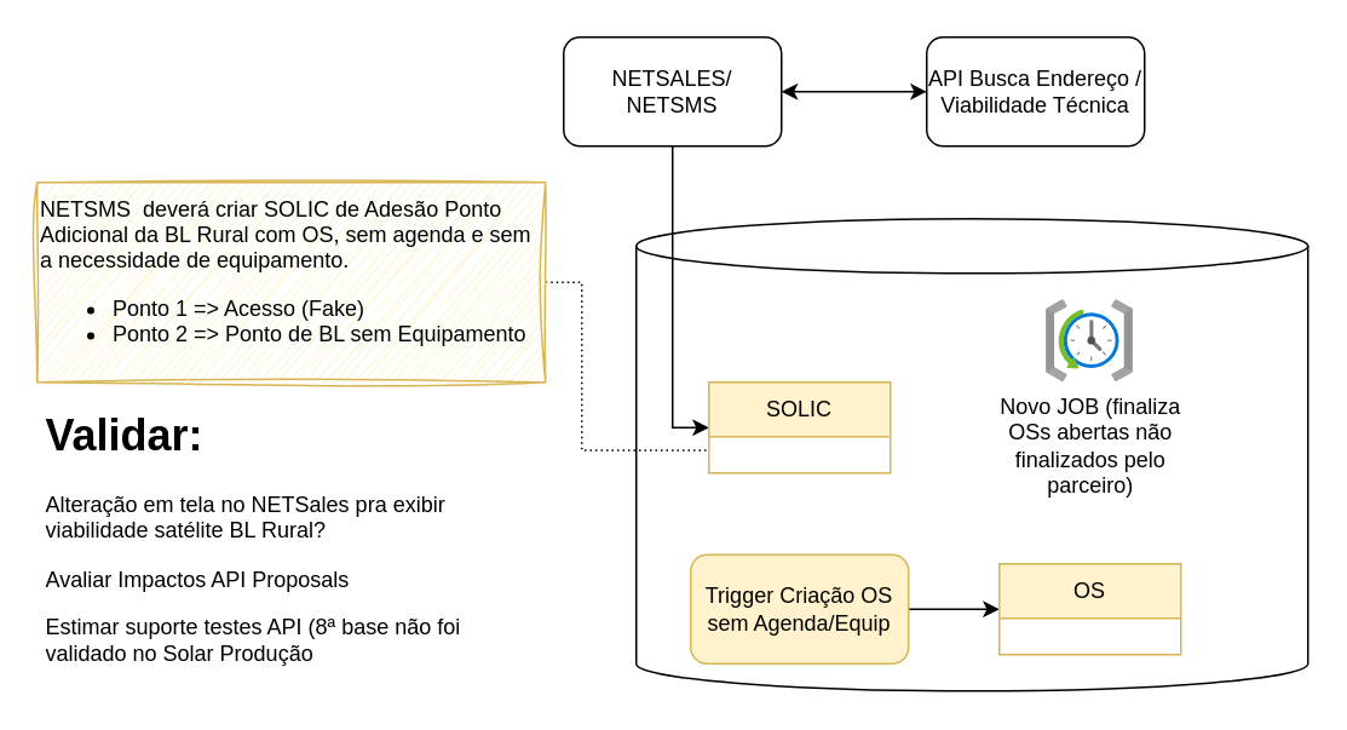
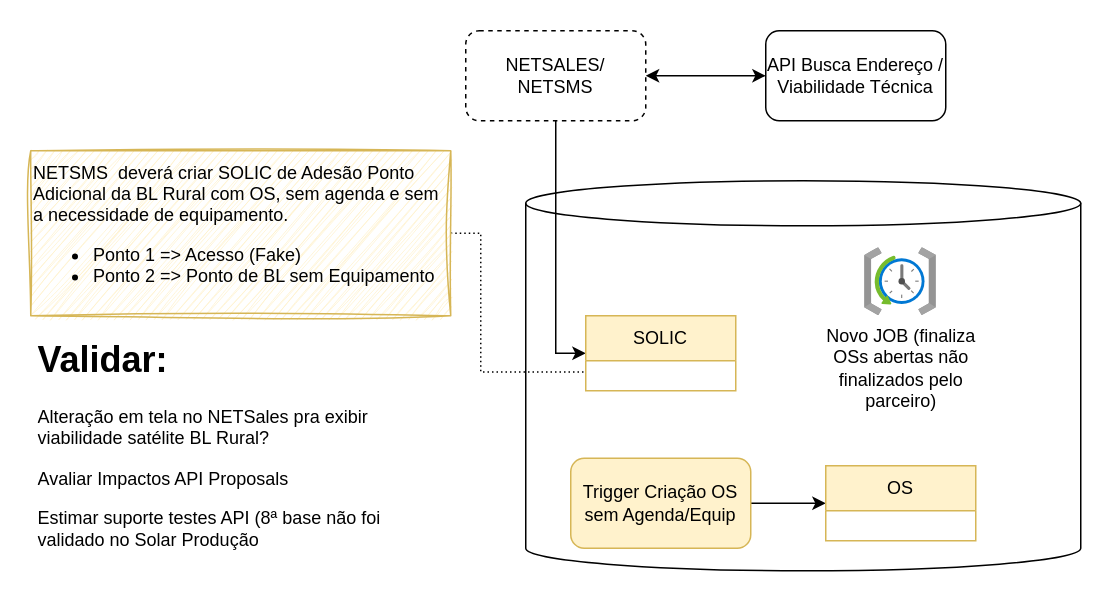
- <mxCell id="5" value="NETSALES/ NETSMS" style="rounded=1;whiteSpace=wrap;html=1;" vertex="1" parent="1"><mxGeometry x="310" y="20" width="120" height="60" as="geometry" /></mxCell>
+ <mxCell id="5" value="NETSALES/ NETSMS" style="rounded=1;whiteSpace=wrap;html=1;dashed=1;" vertex="1" parent="1"><mxGeometry x="310" y="20" width="120" height="60" as="geometry" /></mxCell>
